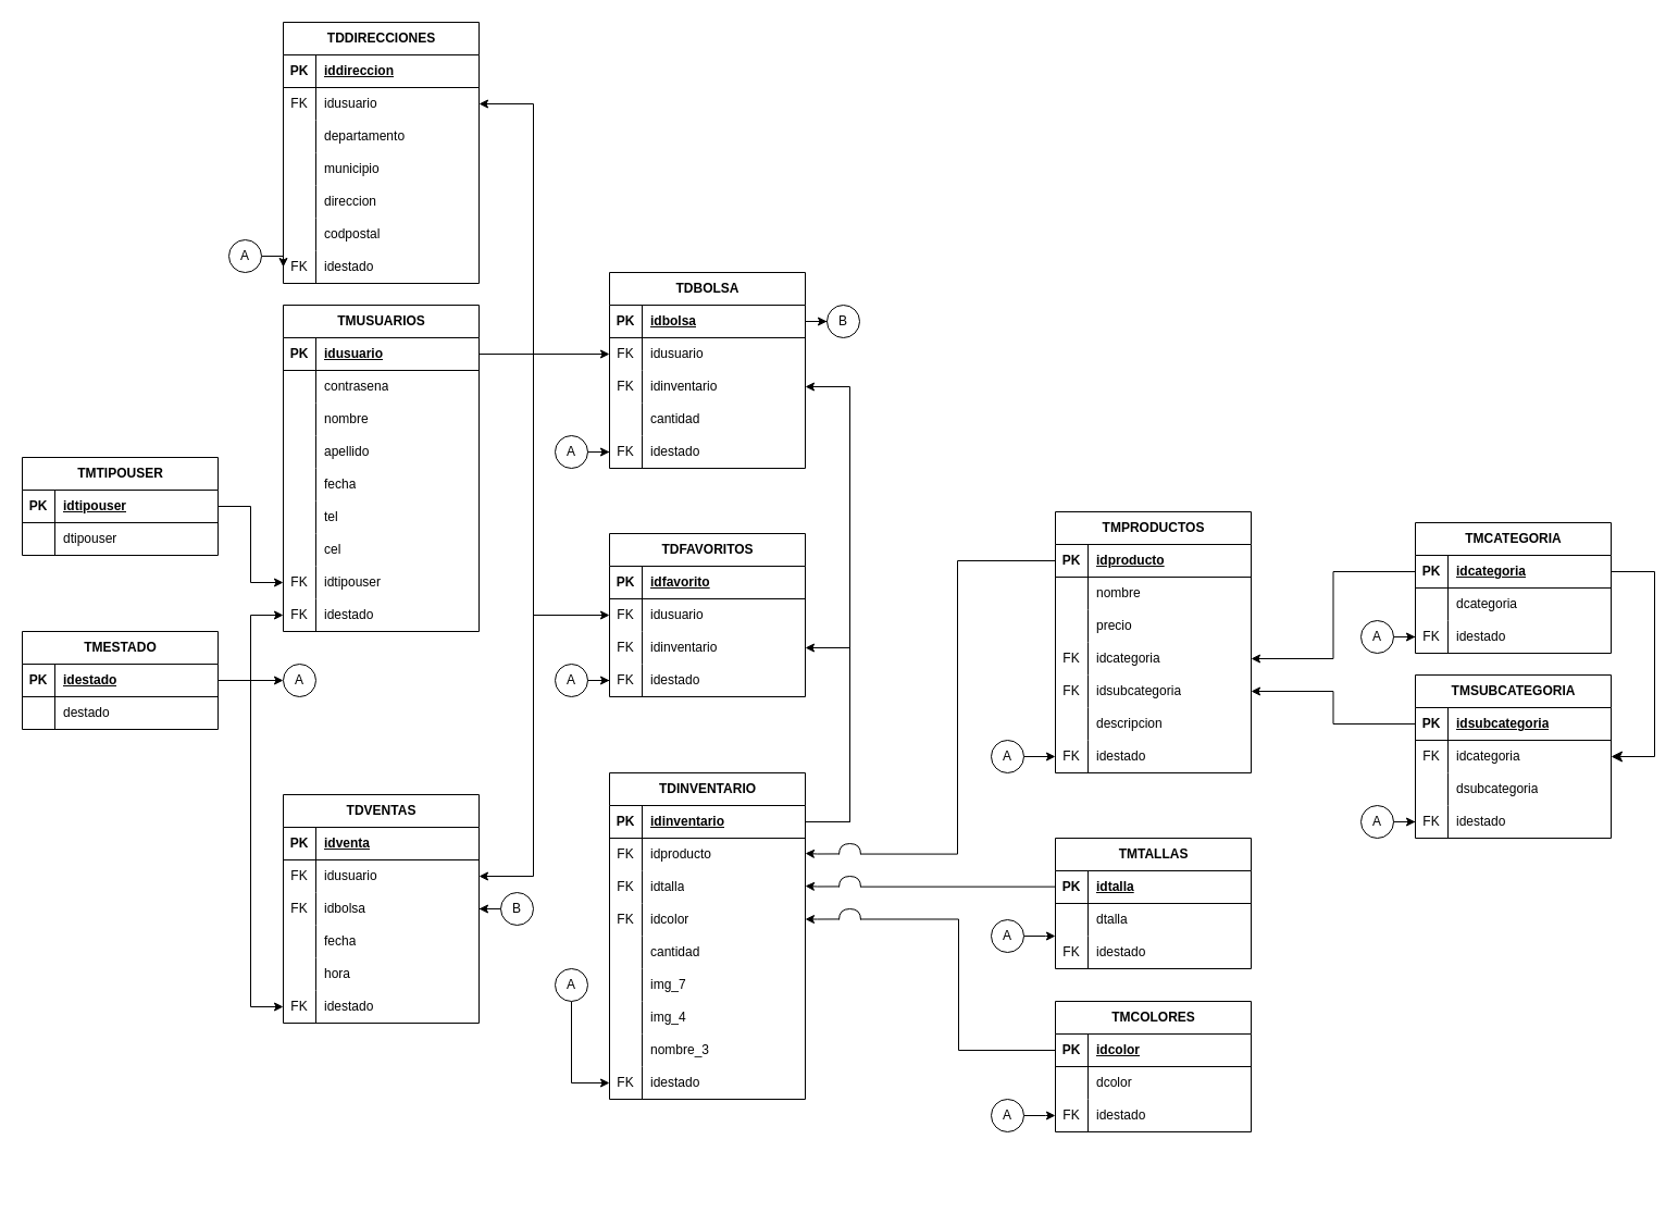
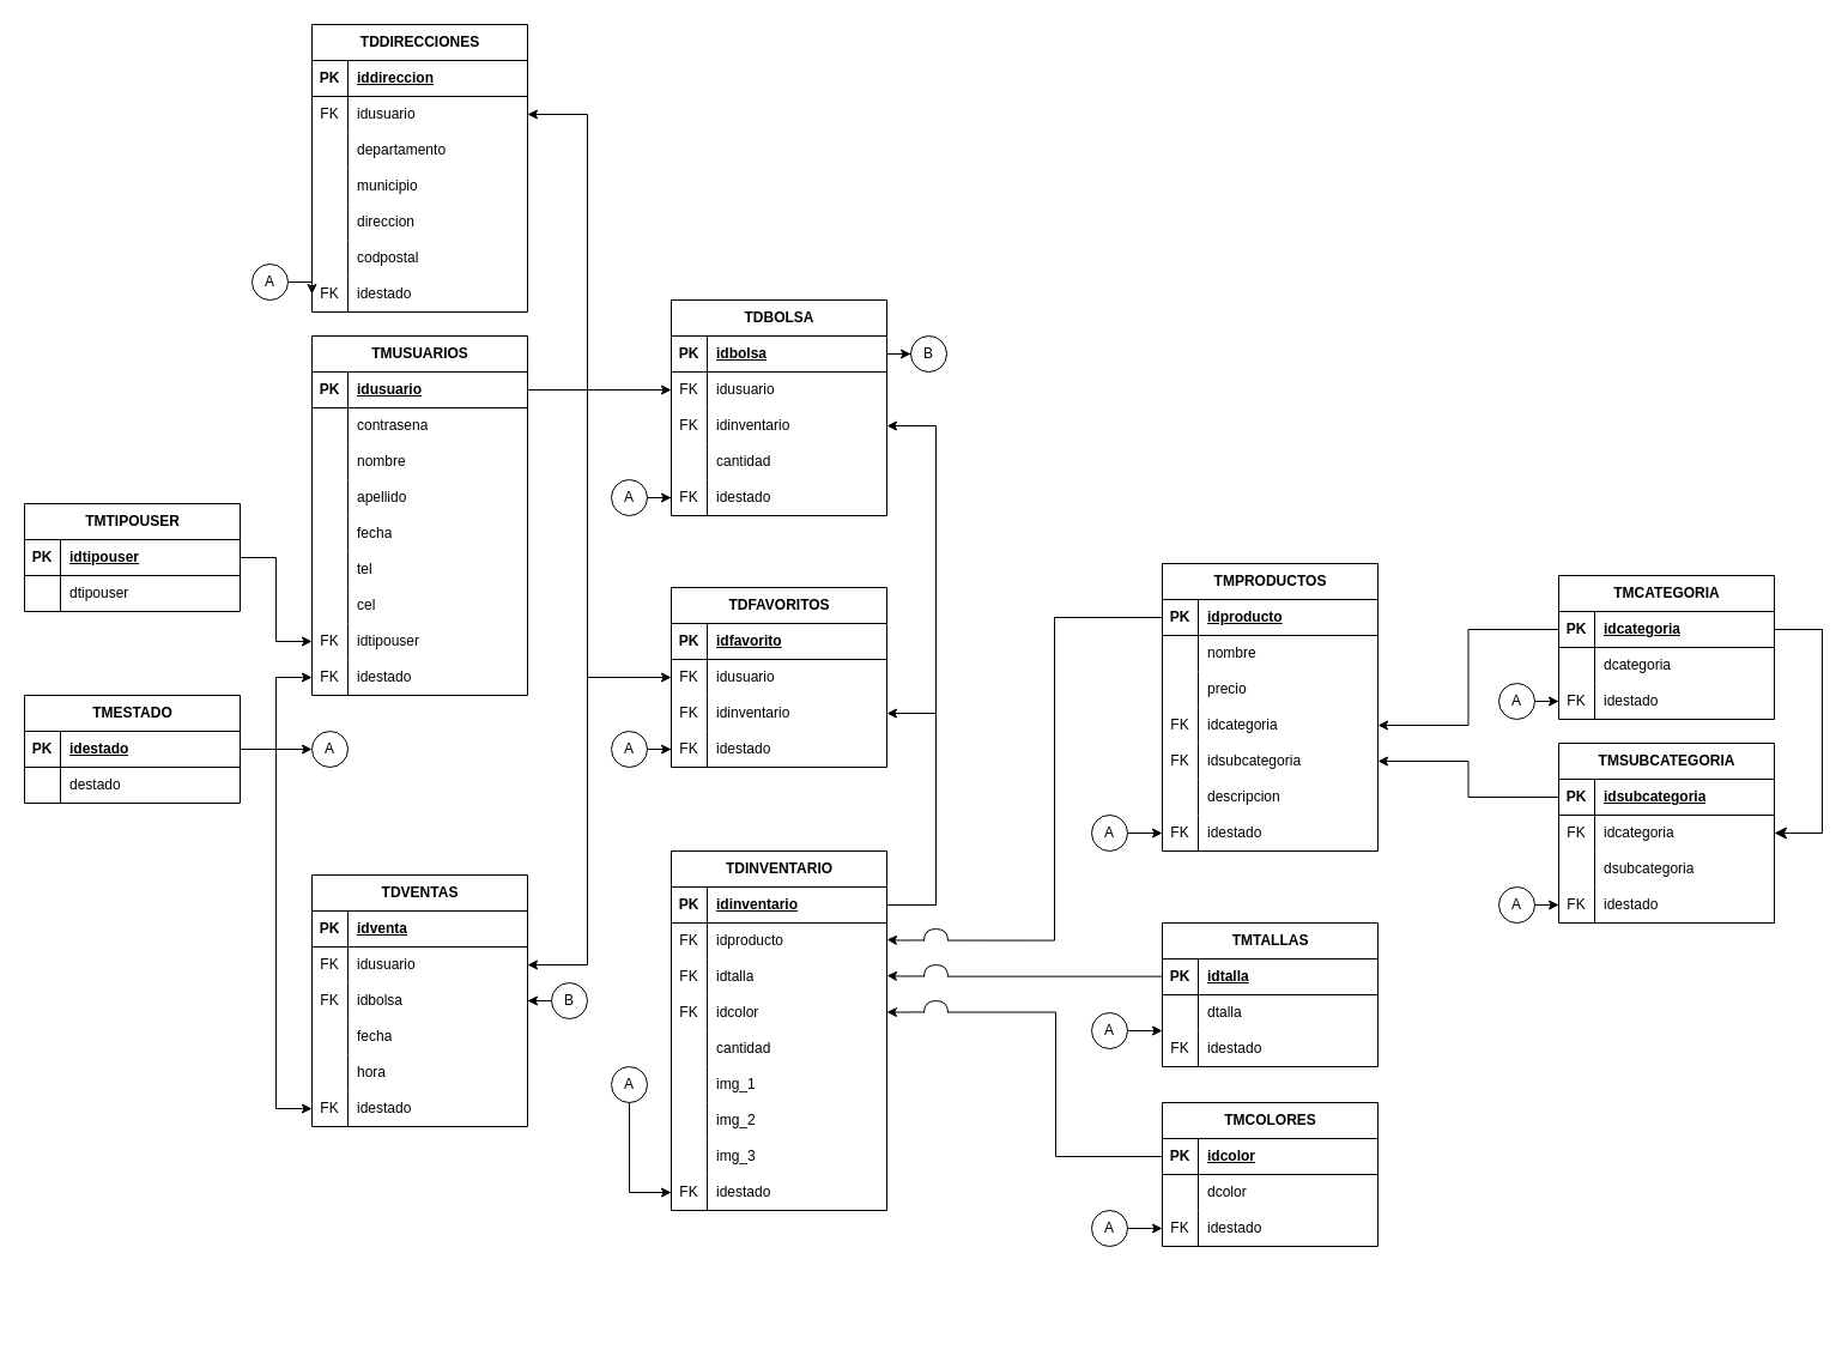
- <mxCell id="205" value="img_7" style="shape=partialRectangle;connectable=0;fillColor=none;top=0;left=0;bottom=0;right=0;align=left;spacingLeft=6;overflow=hidden;whiteSpace=wrap;html=1;" vertex="1" parent="203"><mxGeometry x="30" width="150" height="30" as="geometry"><mxRectangle width="150" height="30" as="alternateBounds" /></mxGeometry></mxCell>
+ <mxCell id="205" value="img_1" style="shape=partialRectangle;connectable=0;fillColor=none;top=0;left=0;bottom=0;right=0;align=left;spacingLeft=6;overflow=hidden;whiteSpace=wrap;html=1;" vertex="1" parent="203"><mxGeometry x="30" width="150" height="30" as="geometry"><mxRectangle width="150" height="30" as="alternateBounds" /></mxGeometry></mxCell>
- <mxCell id="208" value="img_4" style="shape=partialRectangle;connectable=0;fillColor=none;top=0;left=0;bottom=0;right=0;align=left;spacingLeft=6;overflow=hidden;whiteSpace=wrap;html=1;" vertex="1" parent="206"><mxGeometry x="30" width="150" height="30" as="geometry"><mxRectangle width="150" height="30" as="alternateBounds" /></mxGeometry></mxCell>
+ <mxCell id="208" value="img_2" style="shape=partialRectangle;connectable=0;fillColor=none;top=0;left=0;bottom=0;right=0;align=left;spacingLeft=6;overflow=hidden;whiteSpace=wrap;html=1;" vertex="1" parent="206"><mxGeometry x="30" width="150" height="30" as="geometry"><mxRectangle width="150" height="30" as="alternateBounds" /></mxGeometry></mxCell>
- <mxCell id="211" value="nombre_3" style="shape=partialRectangle;connectable=0;fillColor=none;top=0;left=0;bottom=0;right=0;align=left;spacingLeft=6;overflow=hidden;whiteSpace=wrap;html=1;" vertex="1" parent="209"><mxGeometry x="30" width="150" height="30" as="geometry"><mxRectangle width="150" height="30" as="alternateBounds" /></mxGeometry></mxCell>
+ <mxCell id="211" value="img_3" style="shape=partialRectangle;connectable=0;fillColor=none;top=0;left=0;bottom=0;right=0;align=left;spacingLeft=6;overflow=hidden;whiteSpace=wrap;html=1;" vertex="1" parent="209"><mxGeometry x="30" width="150" height="30" as="geometry"><mxRectangle width="150" height="30" as="alternateBounds" /></mxGeometry></mxCell>
